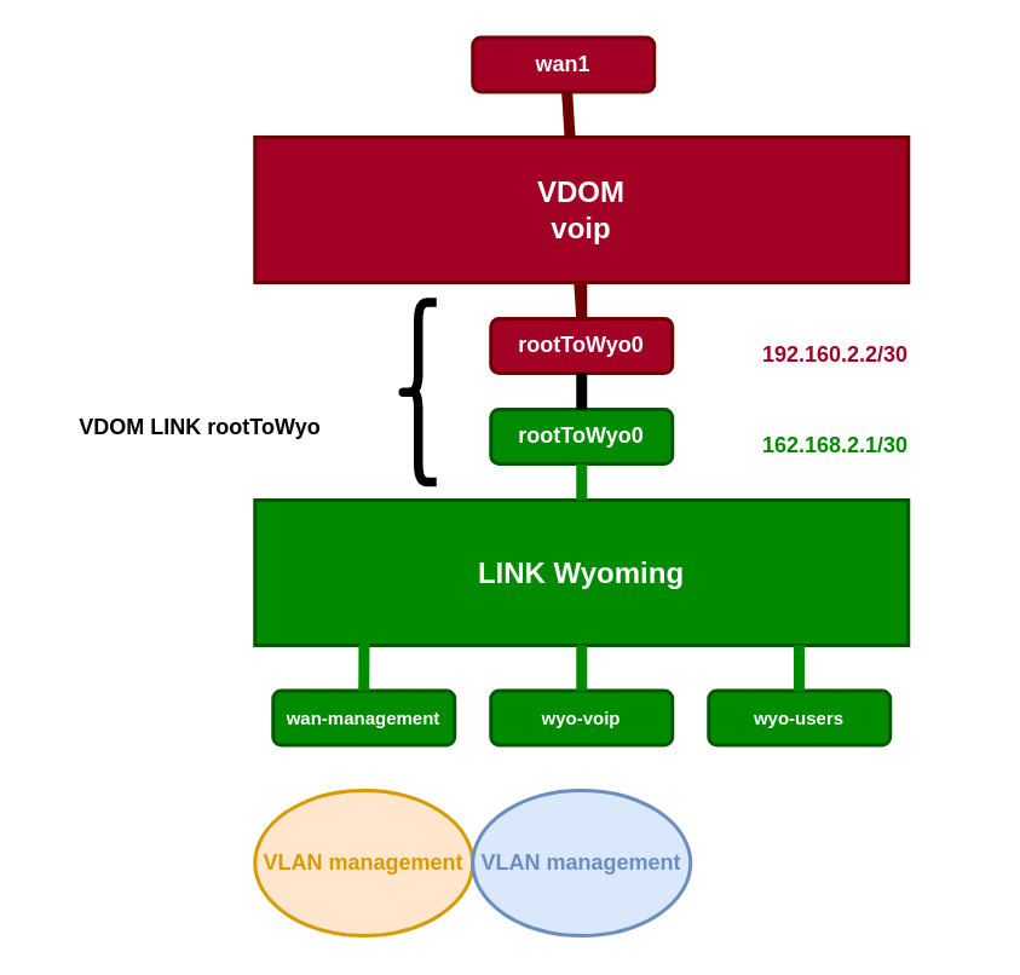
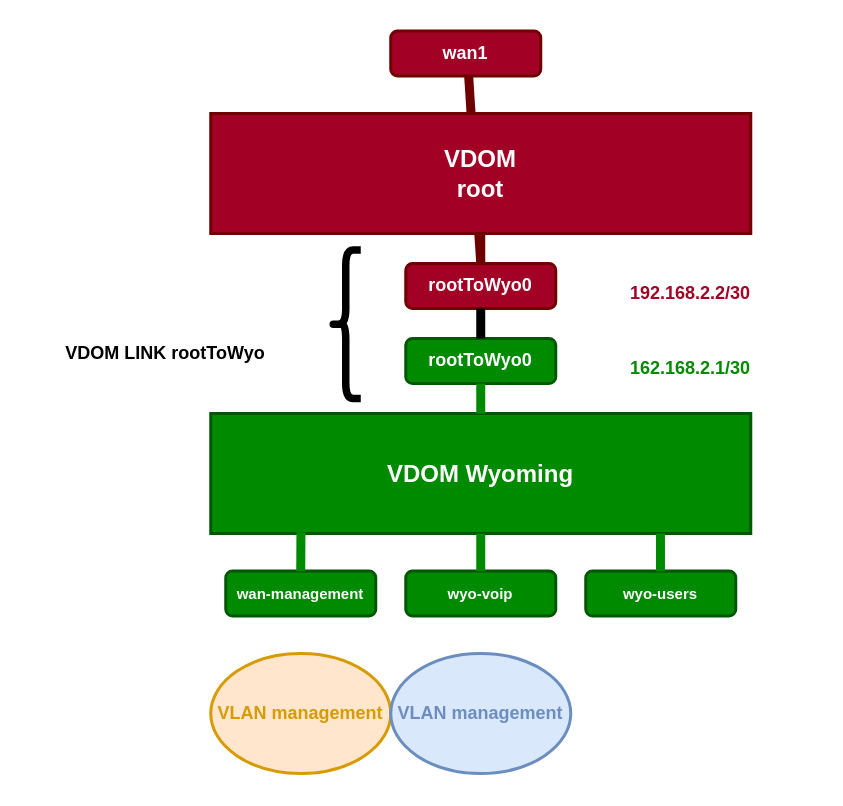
- <mxCell id="4" value="&lt;b&gt;&lt;font style=&quot;font-size: 16px&quot;&gt;VDOM &lt;br&gt;voip&lt;/font&gt;&lt;/b&gt;" style="rounded=0;whiteSpace=wrap;html=1;fillColor=#a20025;strokeColor=#6F0000;fontColor=#ffffff;strokeWidth=2;" parent="1" vertex="1"><mxGeometry x="140" y="75" width="360" height="80" as="geometry" /></mxCell>
+ <mxCell id="4" value="&lt;b&gt;&lt;font style=&quot;font-size: 16px&quot;&gt;VDOM &lt;br&gt;root&lt;/font&gt;&lt;/b&gt;" style="rounded=0;whiteSpace=wrap;html=1;fillColor=#a20025;strokeColor=#6F0000;fontColor=#ffffff;strokeWidth=2;" parent="1" vertex="1"><mxGeometry x="140" y="75" width="360" height="80" as="geometry" /></mxCell>
- <mxCell id="13" value="&lt;b&gt;&lt;font color=&quot;#a20025&quot;&gt;192.160.2.2/30&lt;/font&gt;&lt;/b&gt;" style="text;html=1;strokeColor=none;fillColor=none;align=center;verticalAlign=middle;whiteSpace=wrap;rounded=0;" parent="1" vertex="1"><mxGeometry x="380" y="155" width="160" height="80" as="geometry" /></mxCell>
+ <mxCell id="13" value="&lt;b&gt;&lt;font color=&quot;#a20025&quot;&gt;192.168.2.2/30&lt;/font&gt;&lt;/b&gt;" style="text;html=1;strokeColor=none;fillColor=none;align=center;verticalAlign=middle;whiteSpace=wrap;rounded=0;" parent="1" vertex="1"><mxGeometry x="380" y="155" width="160" height="80" as="geometry" /></mxCell>
- <mxCell id="7" value="&lt;b&gt;&lt;font style=&quot;font-size: 16px&quot;&gt;LINK Wyoming&lt;/font&gt;&lt;/b&gt;" style="rounded=0;whiteSpace=wrap;html=1;fillColor=#008a00;strokeColor=#005700;fontColor=#ffffff;strokeWidth=2;" parent="1" vertex="1"><mxGeometry x="140" y="275" width="360" height="80" as="geometry" /></mxCell>
+ <mxCell id="7" value="&lt;b&gt;&lt;font style=&quot;font-size: 16px&quot;&gt;VDOM Wyoming&lt;/font&gt;&lt;/b&gt;" style="rounded=0;whiteSpace=wrap;html=1;fillColor=#008a00;strokeColor=#005700;fontColor=#ffffff;strokeWidth=2;" parent="1" vertex="1"><mxGeometry x="140" y="275" width="360" height="80" as="geometry" /></mxCell>
